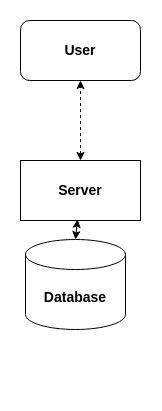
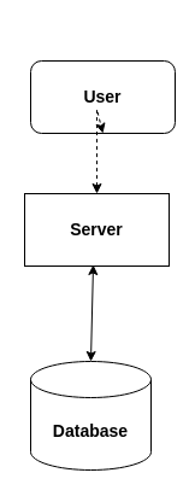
- <mxCell id="2" value="&lt;font style=&quot;font-size: 14px;&quot;&gt;&lt;b&gt;User&lt;/b&gt;&lt;/font&gt;" style="rounded=1;whiteSpace=wrap;html=1;" vertex="1" parent="1"><mxGeometry x="20" y="20" width="120" height="60" as="geometry" /></mxCell>
+ <mxCell id="2" value="&lt;font style=&quot;font-size: 14px;&quot;&gt;&lt;b&gt;User&lt;/b&gt;&lt;/font&gt;" style="rounded=1;whiteSpace=wrap;html=1;" vertex="1" parent="1"><mxGeometry x="25" y="50" width="120" height="60" as="geometry" /></mxCell>
- <mxCell id="5" value="&lt;b style=&quot;font-size: 14px;&quot;&gt;Database&lt;/b&gt;" style="shape=cylinder3;whiteSpace=wrap;html=1;boundedLbl=1;backgroundOutline=1;size=15;" vertex="1" parent="1"><mxGeometry x="25" y="239" width="100" height="90" as="geometry" /></mxCell>
+ <mxCell id="5" value="&lt;b style=&quot;font-size: 14px;&quot;&gt;Database&lt;/b&gt;" style="shape=cylinder3;whiteSpace=wrap;html=1;boundedLbl=1;backgroundOutline=1;size=15;" vertex="1" parent="1"><mxGeometry x="25" y="299" width="100" height="90" as="geometry" /></mxCell>
